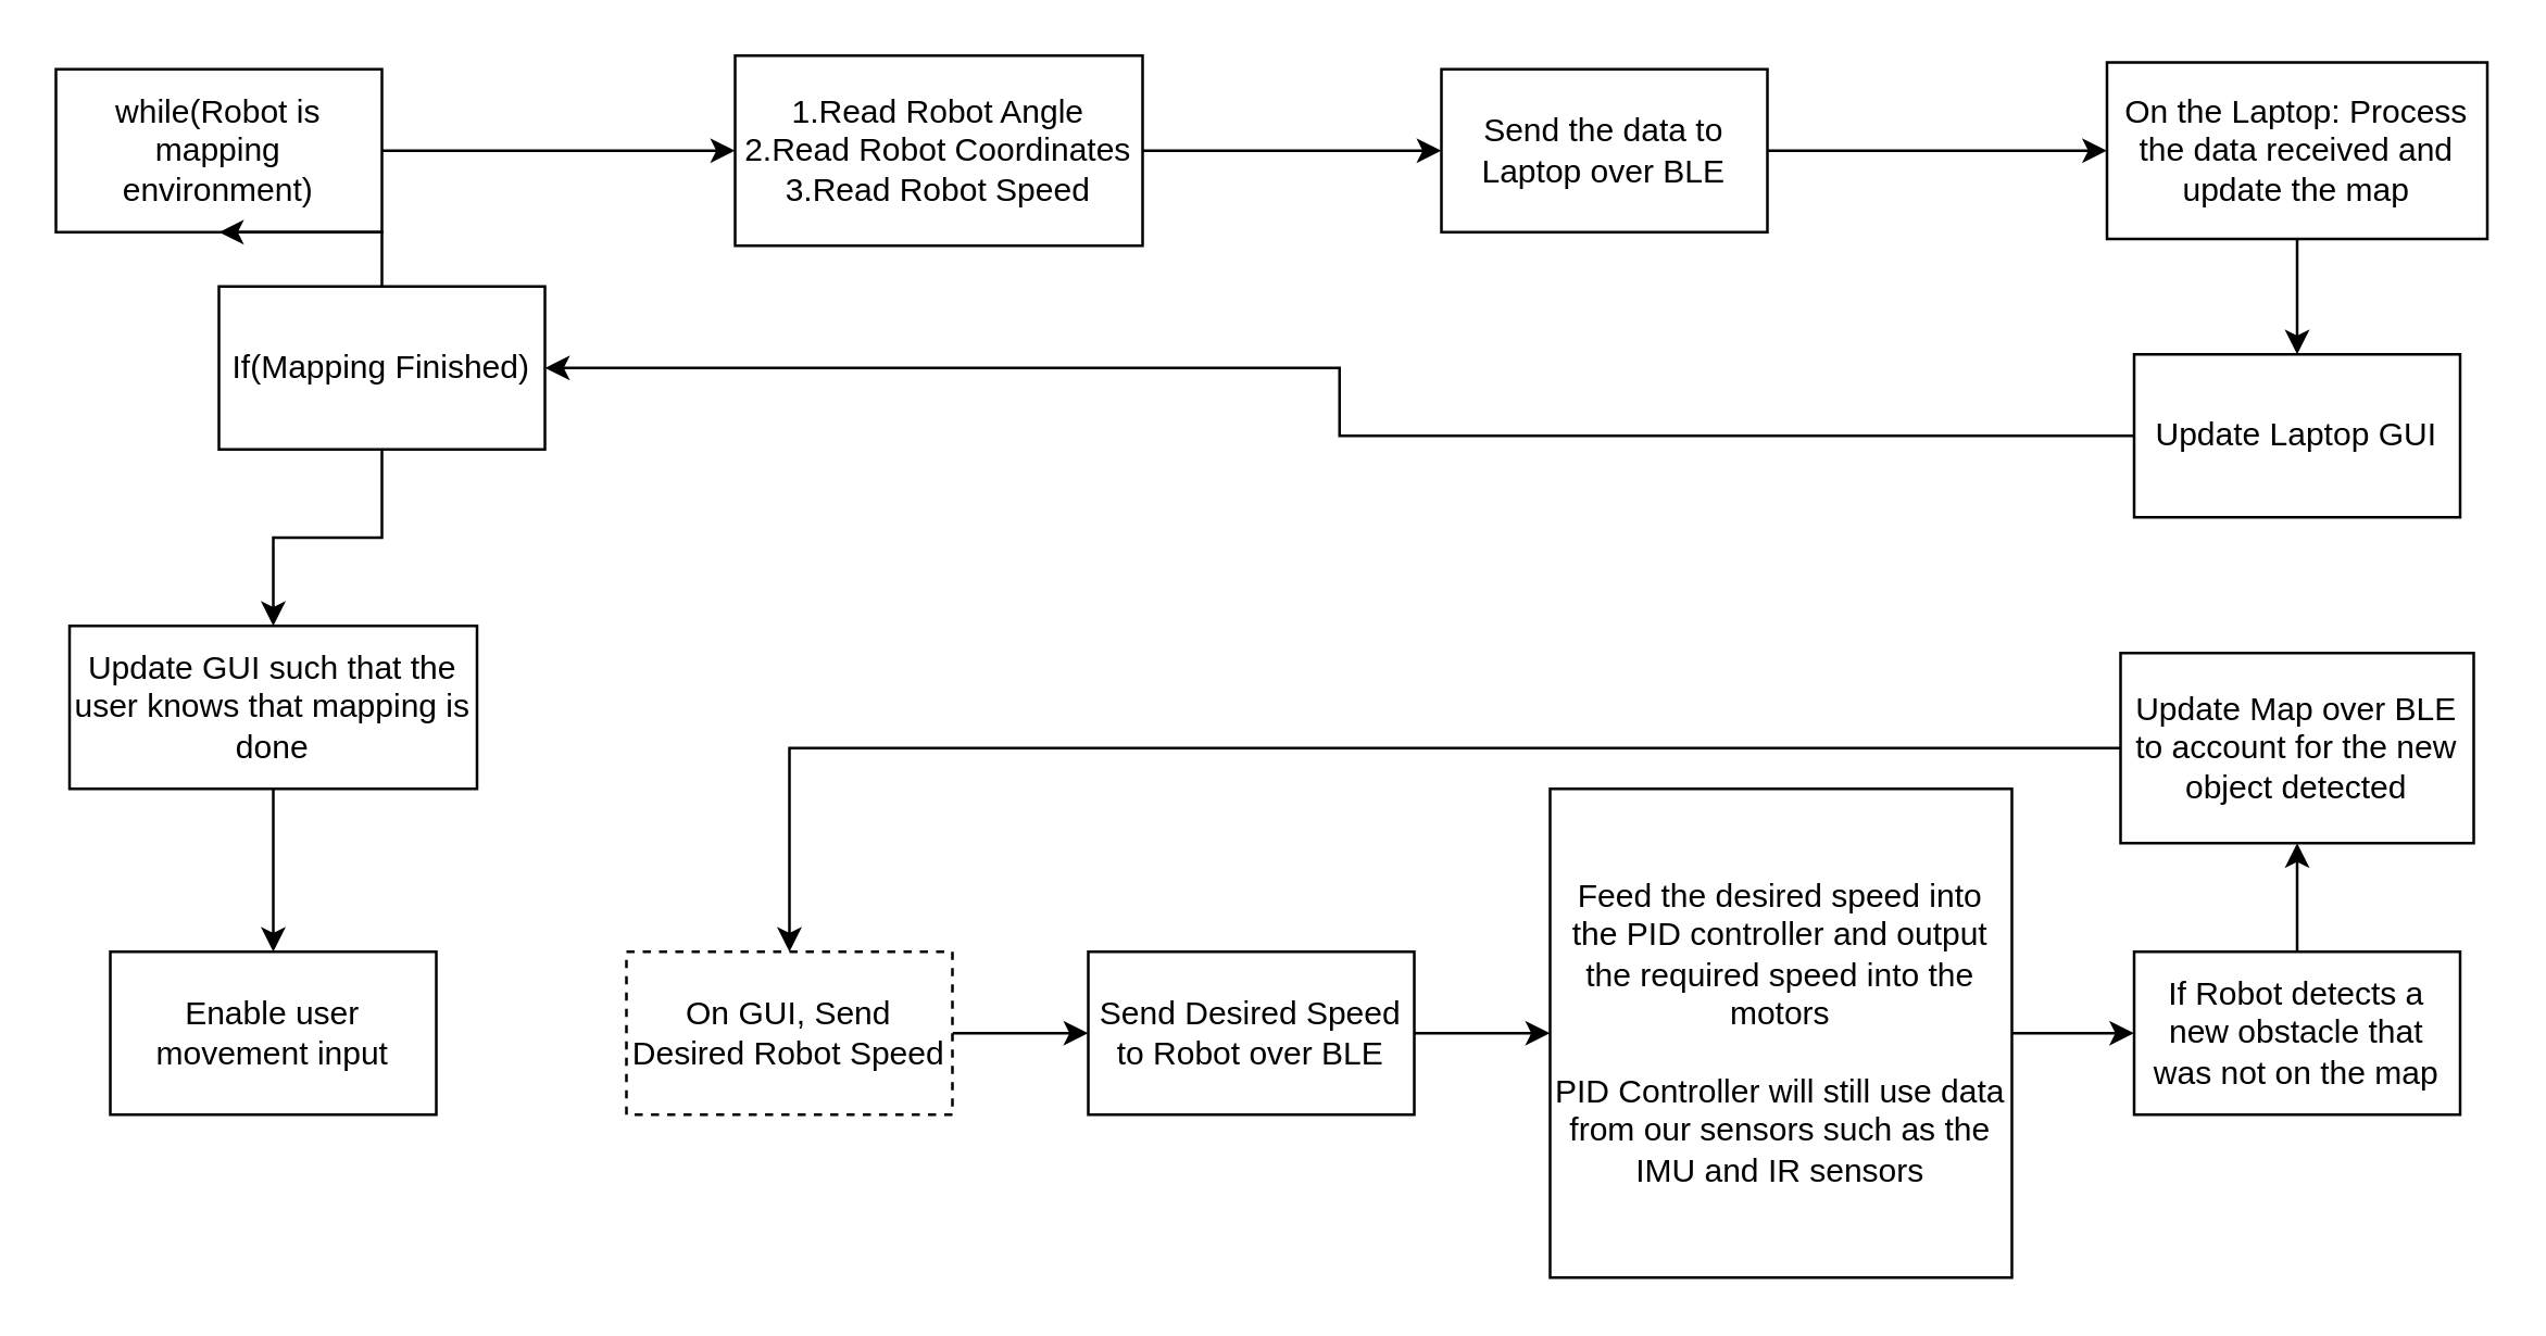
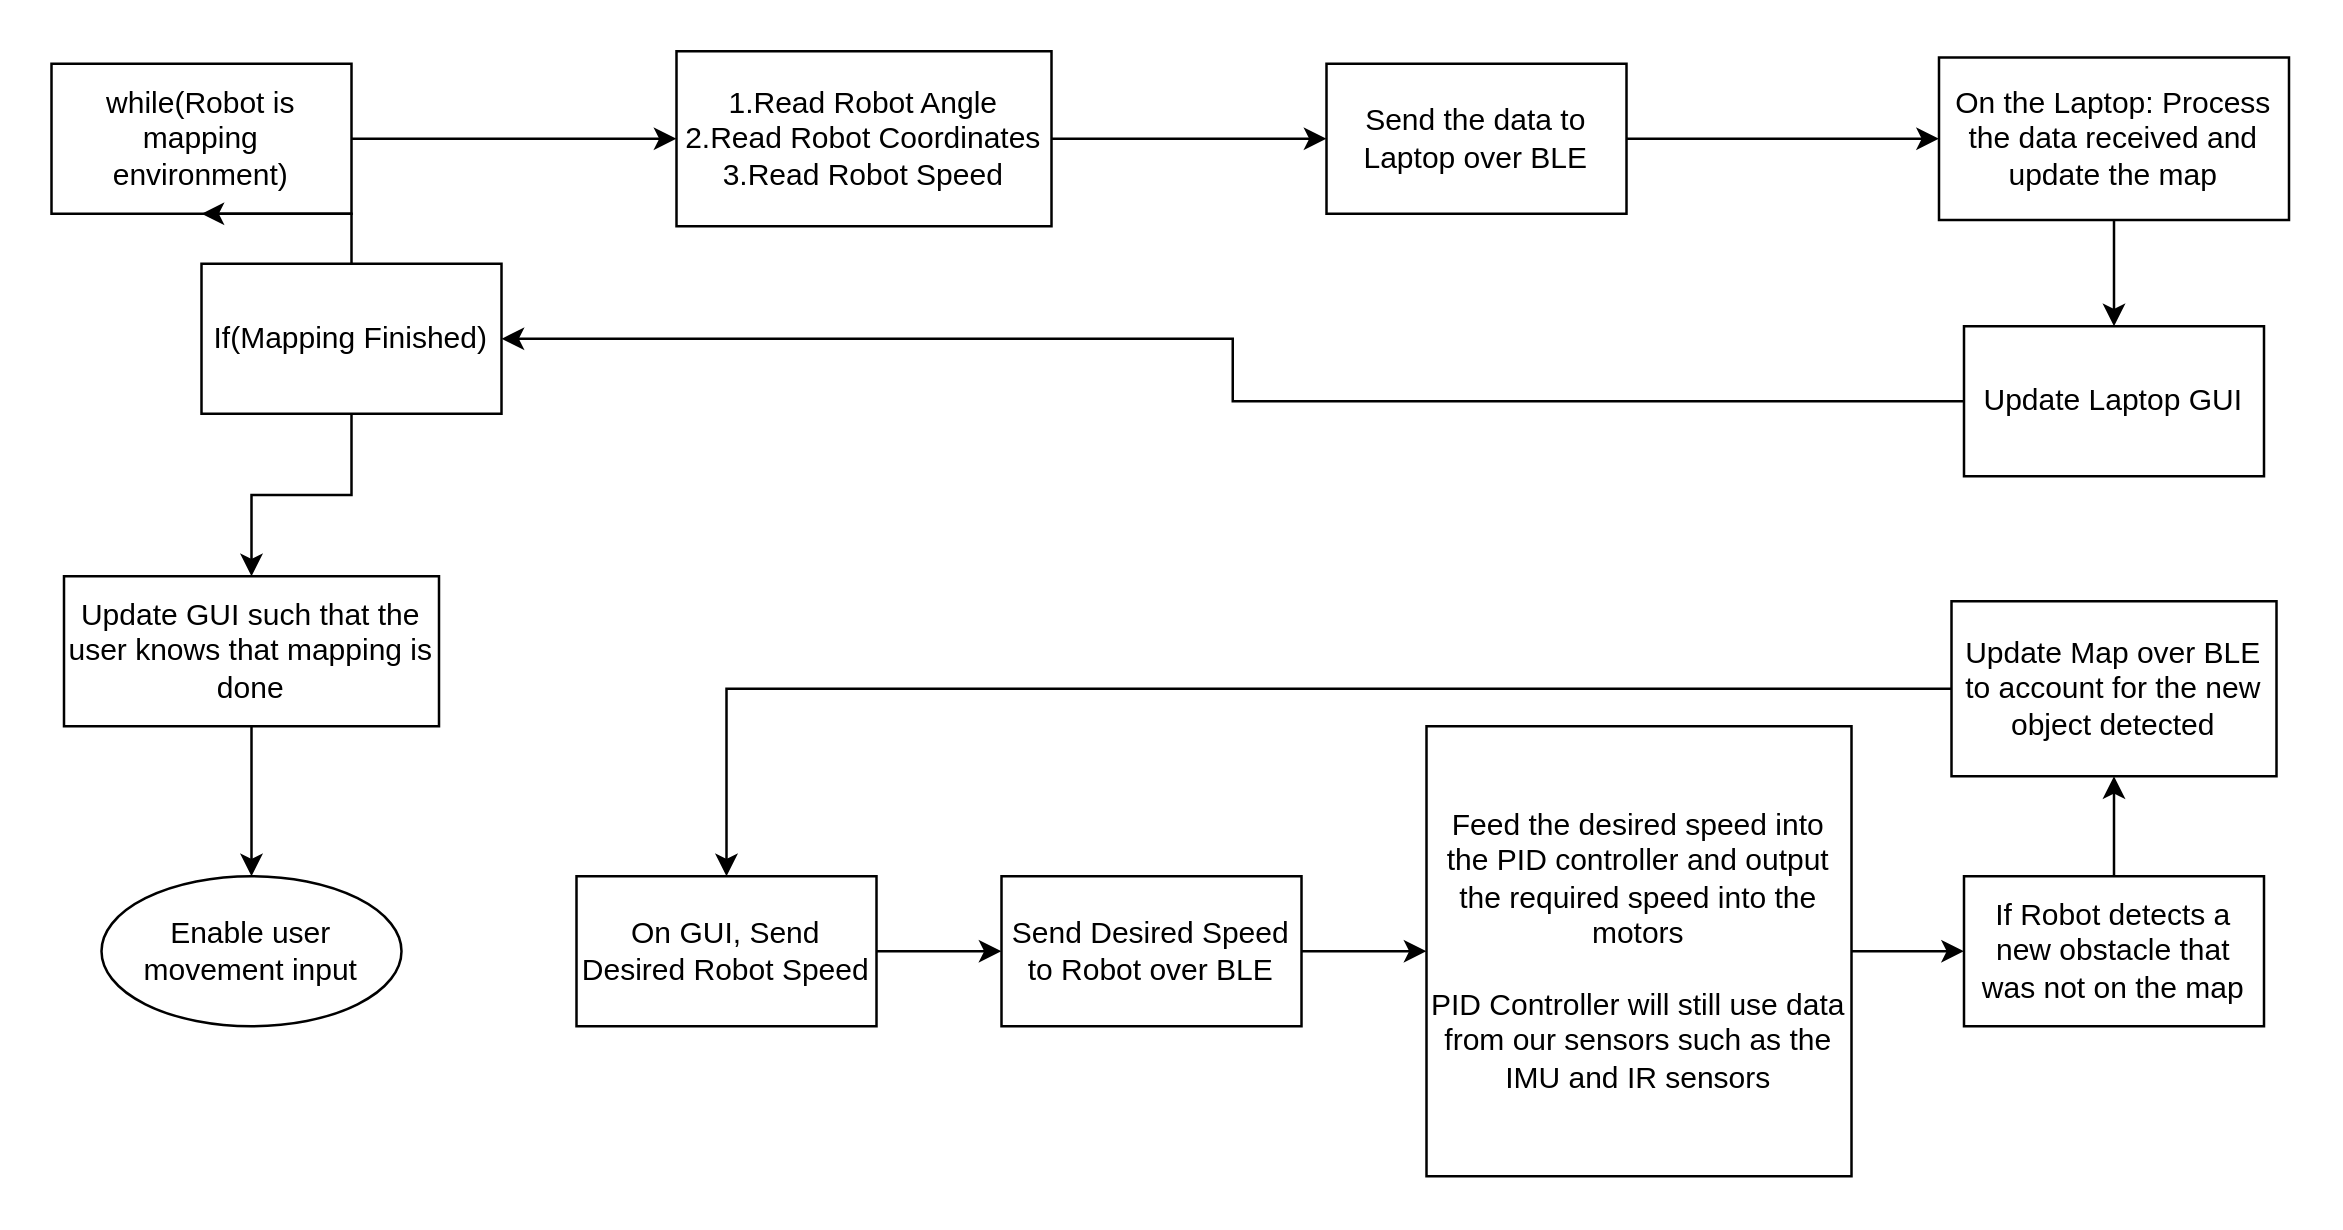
- <mxCell id="21" value="Enable user movement input" style="whiteSpace=wrap;html=1;rounded=0;" vertex="1" parent="1"><mxGeometry x="40" y="350" width="120" height="60" as="geometry" /></mxCell>
+ <mxCell id="21" value="Enable user movement input" style="ellipse;whiteSpace=wrap;html=1;" vertex="1" parent="1"><mxGeometry x="40" y="350" width="120" height="60" as="geometry" /></mxCell>
- <mxCell id="13" value="On GUI, Send Desired Robot Speed" style="rounded=0;whiteSpace=wrap;html=1;dashed=1;" vertex="1" parent="1"><mxGeometry x="230" y="350" width="120" height="60" as="geometry" /></mxCell>
+ <mxCell id="13" value="On GUI, Send Desired Robot Speed" style="rounded=0;whiteSpace=wrap;html=1;" vertex="1" parent="1"><mxGeometry x="230" y="350" width="120" height="60" as="geometry" /></mxCell>
